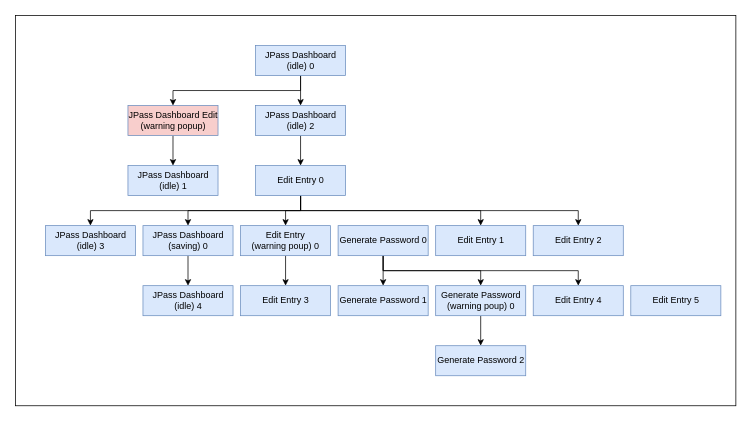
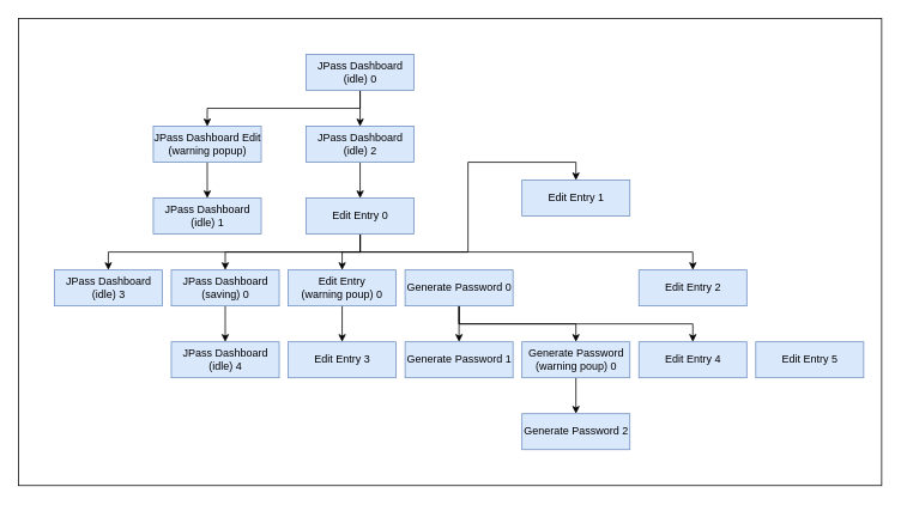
- <mxCell id="7" value="JPass Dashboard Edit&lt;br&gt;(warning popup)" style="html=1;fillColor=#f8cecc;strokeColor=#6c8ebf;" vertex="1" parent="1"><mxGeometry x="170" y="140" width="120" height="40" as="geometry" /></mxCell>
+ <mxCell id="7" value="JPass Dashboard Edit&lt;br&gt;(warning popup)" style="html=1;fillColor=#dae8fc;strokeColor=#6c8ebf;" vertex="1" parent="1"><mxGeometry x="170" y="140" width="120" height="40" as="geometry" /></mxCell>
- <mxCell id="22" value="Edit Entry 1" style="html=1;fillColor=#dae8fc;strokeColor=#6c8ebf;" vertex="1" parent="1"><mxGeometry x="580" y="300" width="120" height="40" as="geometry" /></mxCell>
+ <mxCell id="22" value="Edit Entry 1" style="html=1;fillColor=#dae8fc;strokeColor=#6c8ebf;" vertex="1" parent="1"><mxGeometry x="580" y="200" width="120" height="40" as="geometry" /></mxCell>
